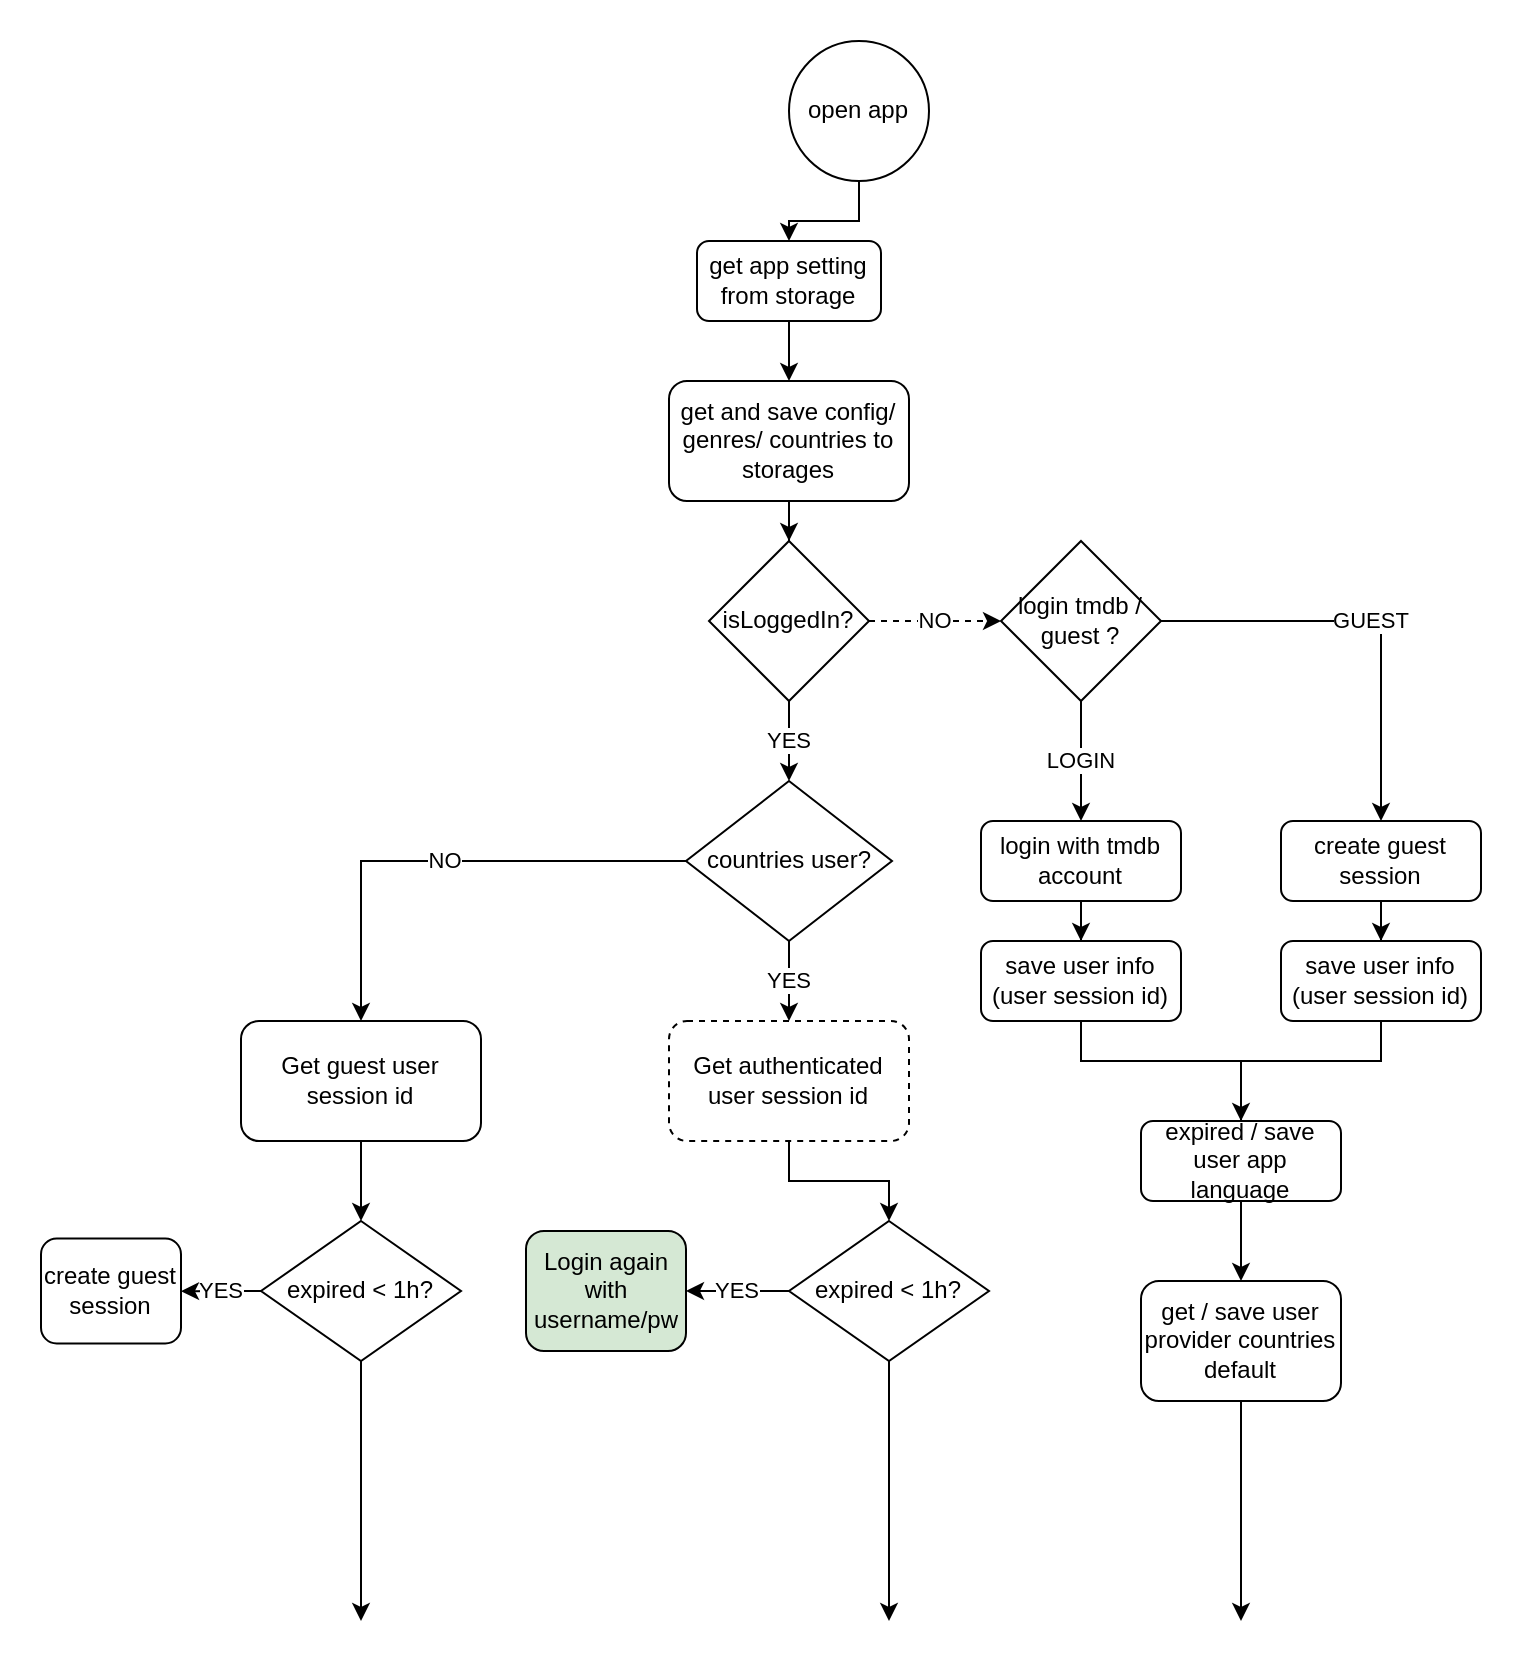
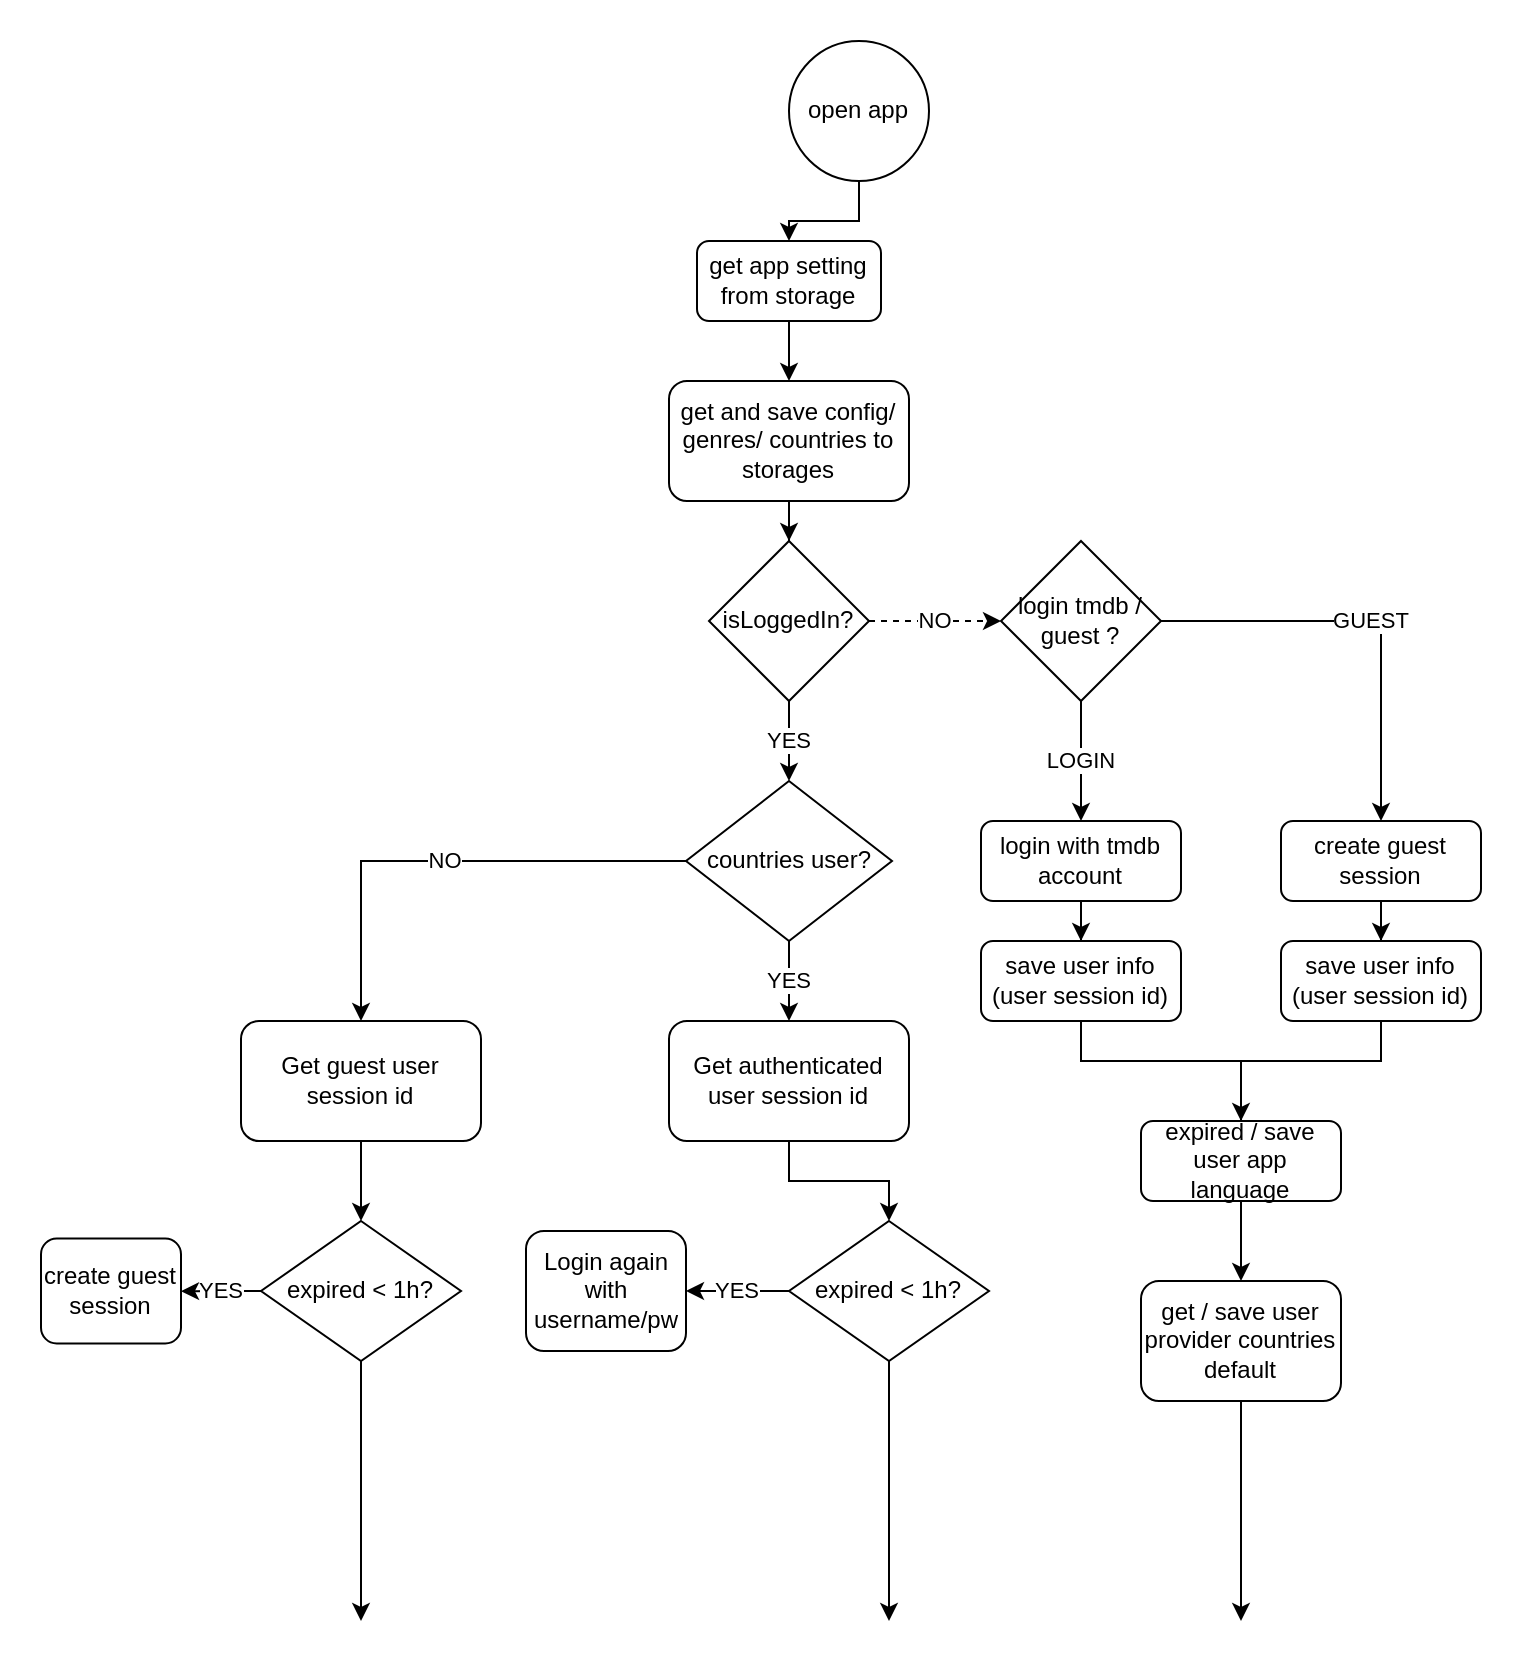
- <mxCell id="30" value="Get authenticated user session id" style="rounded=1;whiteSpace=wrap;html=1;dashed=1;" parent="1" vertex="1"><mxGeometry x="334" y="510" width="120" height="60" as="geometry" /></mxCell>
+ <mxCell id="30" value="Get authenticated user session id" style="rounded=1;whiteSpace=wrap;html=1;" parent="1" vertex="1"><mxGeometry x="334" y="510" width="120" height="60" as="geometry" /></mxCell>
- <mxCell id="38" value="Login again with username/pw" style="rounded=1;whiteSpace=wrap;html=1;fillColor=#d5e8d4;" parent="1" vertex="1"><mxGeometry x="262.5" y="615" width="80" height="60" as="geometry" /></mxCell>
+ <mxCell id="38" value="Login again with username/pw" style="rounded=1;whiteSpace=wrap;html=1;" parent="1" vertex="1"><mxGeometry x="262.5" y="615" width="80" height="60" as="geometry" /></mxCell>
